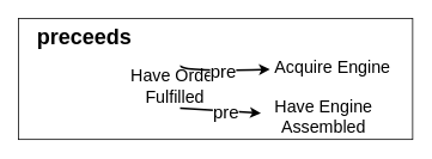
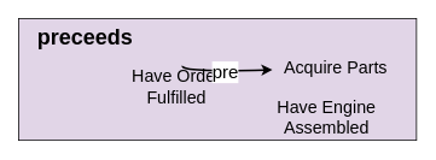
- <mxCell id="4" value="Acquire Engine" style="text;html=1;align=center;verticalAlign=middle;whiteSpace=wrap;rounded=0;fontSize=19;" parent="1" vertex="1"><mxGeometry x="300" y="40" width="140" height="70" as="geometry" /></mxCell>
+ <mxCell id="4" value="Acquire Parts" style="text;html=1;align=center;verticalAlign=middle;whiteSpace=wrap;rounded=0;fontSize=19;" parent="1" vertex="1"><mxGeometry x="300" y="40" width="140" height="70" as="geometry" /></mxCell>
- <mxCell id="2" value="&lt;font&gt;&lt;b&gt;preceeds&lt;/b&gt;&lt;/font&gt;" style="rounded=0;whiteSpace=wrap;html=1;align=left;fontSize=24;spacingLeft=19;horizontal=1;verticalAlign=top;" parent="1" vertex="1"><mxGeometry x="20" y="20" width="439" height="134.84" as="geometry" /></mxCell>
+ <mxCell id="2" value="&lt;font&gt;&lt;b&gt;preceeds&lt;/b&gt;&lt;/font&gt;" style="rounded=0;whiteSpace=wrap;html=1;align=left;fontSize=24;spacingLeft=19;horizontal=1;verticalAlign=top;fillColor=#e1d5e7;" parent="1" vertex="1"><mxGeometry x="20" y="20" width="439" height="134.84" as="geometry" /></mxCell>
- <mxCell id="8" value="" style="endArrow=classic;html=1;strokeWidth=2;curved=1;fontStyle=0;fontSize=11;" parent="1" source="3" target="7" edge="1"><mxGeometry width="50" height="50" relative="1" as="geometry"><mxPoint x="167" y="99" as="sourcePoint" /><mxPoint x="310" y="87" as="targetPoint" /><Array as="points"><mxPoint x="200" y="120" /></Array></mxGeometry></mxCell>
- <mxCell id="9" value="&lt;span style=&quot;font-size: 20px;&quot;&gt;pre&lt;/span&gt;" style="edgeLabel;html=1;align=center;verticalAlign=middle;resizable=0;points=[];" parent="8" vertex="1" connectable="0"><mxGeometry x="0.133" relative="1" as="geometry"><mxPoint as="offset" /></mxGeometry></mxCell>
